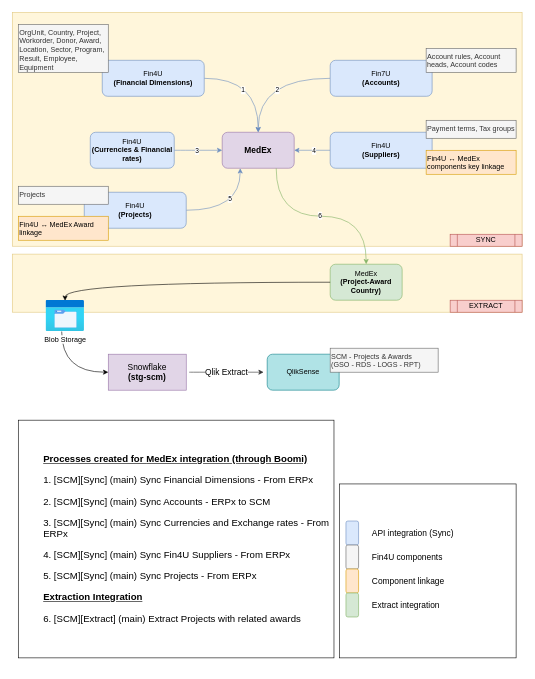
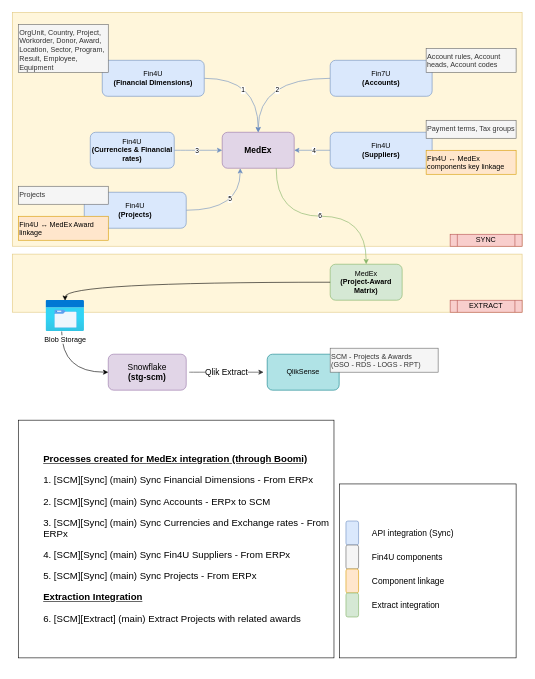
- <mxCell id="42" value="MedEx&lt;br&gt;&lt;b&gt;(Project-Award Country)&lt;/b&gt;" style="rounded=1;whiteSpace=wrap;html=1;fillColor=#d5e8d4;strokeColor=#82b366;" parent="1" vertex="1"><mxGeometry x="550" y="440" width="120" height="60" as="geometry" /></mxCell>
+ <mxCell id="42" value="MedEx&lt;br&gt;&lt;b&gt;(Project-Award Matrix)&lt;/b&gt;" style="rounded=1;whiteSpace=wrap;html=1;fillColor=#d5e8d4;strokeColor=#82b366;" parent="1" vertex="1"><mxGeometry x="550" y="440" width="120" height="60" as="geometry" /></mxCell>
- <mxCell id="46" value="&lt;font style=&quot;font-size: 14px;&quot;&gt;Snowflake&lt;br&gt;&lt;b&gt;(stg-scm)&lt;/b&gt;&lt;br&gt;&lt;/font&gt;" style="whiteSpace=wrap;html=1;fillColor=#e1d5e7;strokeColor=#9673a6;rounded=0;" parent="1" vertex="1"><mxGeometry x="180" y="590" width="130" height="60" as="geometry" /></mxCell>
+ <mxCell id="46" value="&lt;font style=&quot;font-size: 14px;&quot;&gt;Snowflake&lt;br&gt;&lt;b&gt;(stg-scm)&lt;/b&gt;&lt;br&gt;&lt;/font&gt;" style="rounded=1;whiteSpace=wrap;html=1;fillColor=#e1d5e7;strokeColor=#9673a6;" parent="1" vertex="1"><mxGeometry x="180" y="590" width="130" height="60" as="geometry" /></mxCell>
